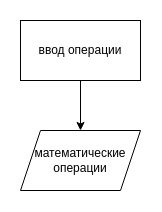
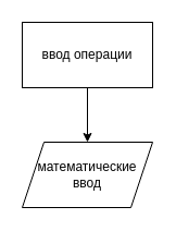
- <mxCell id="3" value="математические операции" style="shape=parallelogram;perimeter=parallelogramPerimeter;whiteSpace=wrap;html=1;fixedSize=1;" vertex="1" parent="1"><mxGeometry x="20" y="130" width="120" height="60" as="geometry" /></mxCell>
+ <mxCell id="3" value="математические ввод" style="shape=parallelogram;perimeter=parallelogramPerimeter;whiteSpace=wrap;html=1;fixedSize=1;" vertex="1" parent="1"><mxGeometry x="20" y="130" width="120" height="60" as="geometry" /></mxCell>
